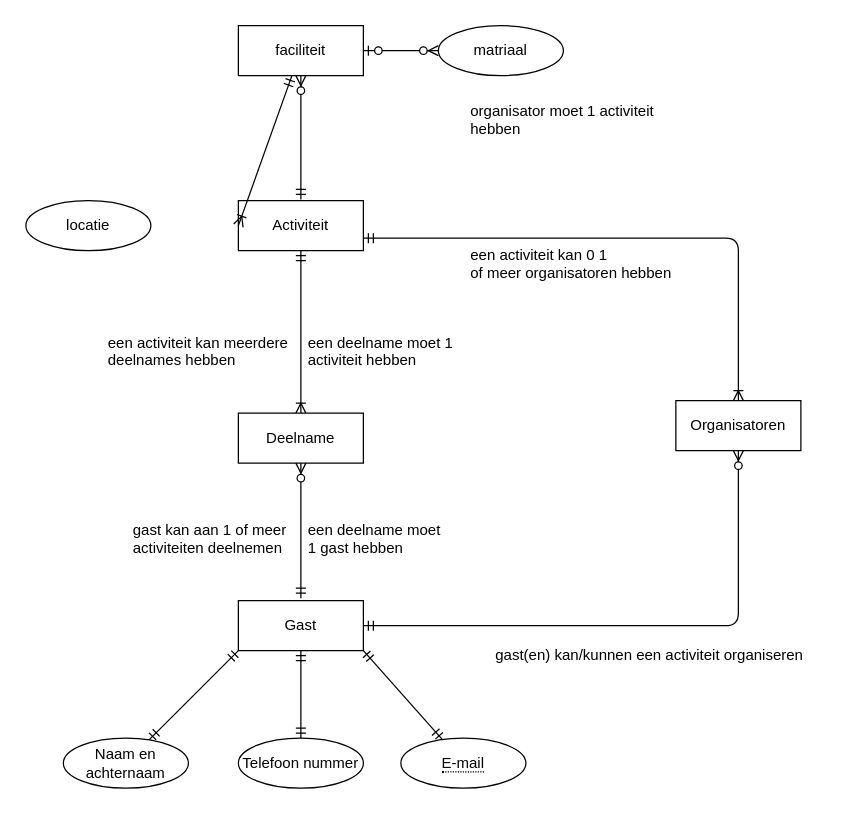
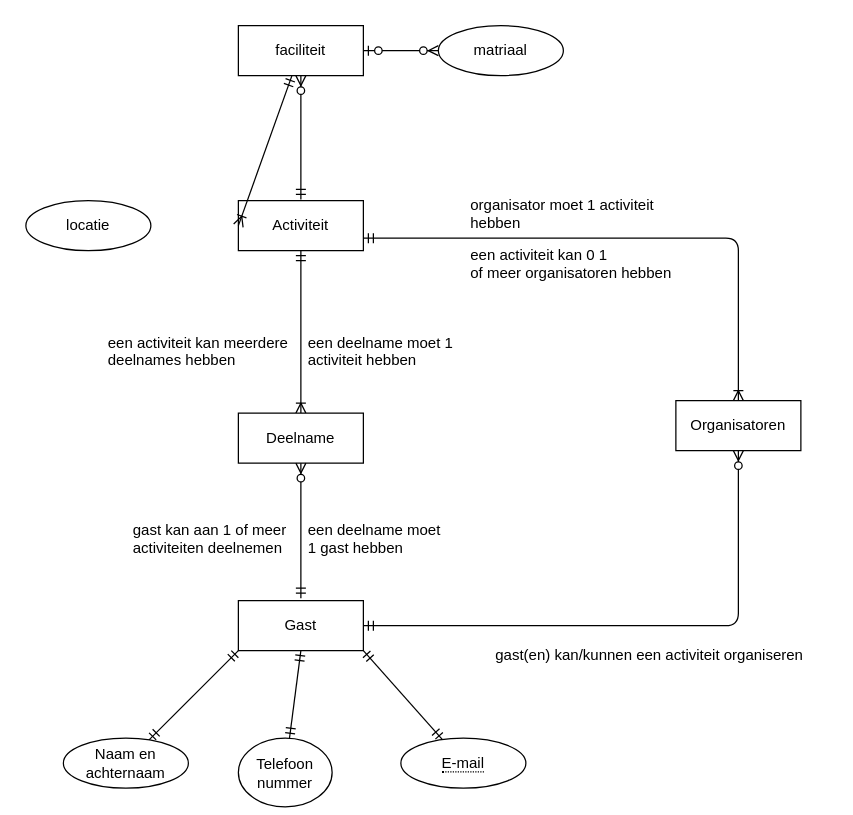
- <mxCell id="24" value="organisator moet 1 activiteit&#10;hebben" style="text;strokeColor=none;fillColor=none;spacingLeft=4;spacingRight=4;overflow=hidden;rotatable=0;points=[[0,0.5],[1,0.5]];portConstraint=eastwest;fontSize=12;" parent="1" vertex="1"><mxGeometry x="370" y="75" width="170" height="40" as="geometry" /></mxCell>
+ <mxCell id="24" value="organisator moet 1 activiteit&#10;hebben" style="text;strokeColor=none;fillColor=none;spacingLeft=4;spacingRight=4;overflow=hidden;rotatable=0;points=[[0,0.5],[1,0.5]];portConstraint=eastwest;fontSize=12;" parent="1" vertex="1"><mxGeometry x="370" y="150" width="170" height="40" as="geometry" /></mxCell>
- <mxCell id="8" value="Telefoon nummer" style="ellipse;whiteSpace=wrap;html=1;align=center;" parent="1" vertex="1"><mxGeometry x="190" y="590" width="100" height="40" as="geometry" /></mxCell>
+ <mxCell id="8" value="Telefoon nummer" style="ellipse;whiteSpace=wrap;html=1;align=center;" parent="1" vertex="1"><mxGeometry x="190" y="590" width="75" height="55" as="geometry" /></mxCell>
